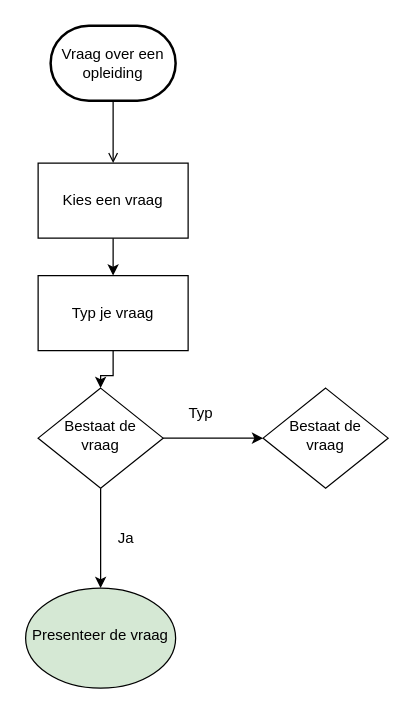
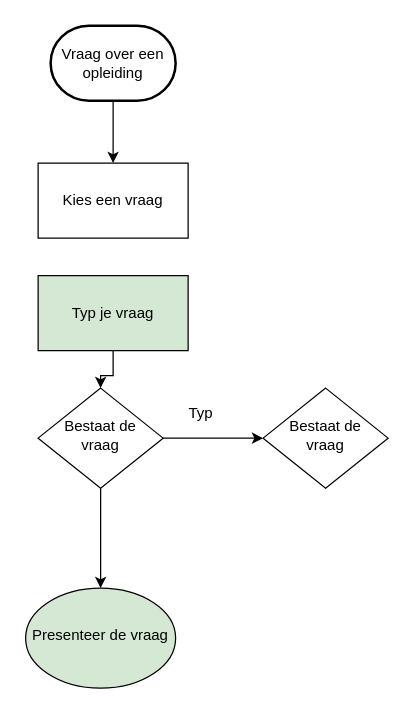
- <mxCell id="5" value="" style="edgeStyle=orthogonalEdgeStyle;rounded=0;orthogonalLoop=1;jettySize=auto;html=1;endArrow=open;" edge="1" parent="1" source="6" target="8"><mxGeometry relative="1" as="geometry" /></mxCell>
+ <mxCell id="5" value="" style="edgeStyle=orthogonalEdgeStyle;rounded=0;orthogonalLoop=1;jettySize=auto;html=1;" edge="1" parent="1" source="6" target="8"><mxGeometry relative="1" as="geometry" /></mxCell>
- <mxCell id="7" value="" style="edgeStyle=orthogonalEdgeStyle;rounded=0;orthogonalLoop=1;jettySize=auto;html=1;" edge="1" parent="1" source="8" target="10"><mxGeometry relative="1" as="geometry" /></mxCell>
- <mxCell id="10" value="Typ je vraag" style="rounded=0;whiteSpace=wrap;html=1;" vertex="1" parent="1"><mxGeometry x="30" y="220" width="120" height="60" as="geometry" /></mxCell>
+ <mxCell id="10" value="Typ je vraag" style="rounded=0;whiteSpace=wrap;html=1;fillColor=#d5e8d4;" vertex="1" parent="1"><mxGeometry x="30" y="220" width="120" height="60" as="geometry" /></mxCell>
- <mxCell id="12" value="Ja" style="text;html=1;resizable=0;autosize=1;align=center;verticalAlign=middle;points=[];fillColor=none;strokeColor=none;rounded=0;" vertex="1" parent="1"><mxGeometry x="85" y="420" width="30" height="20" as="geometry" /></mxCell>
